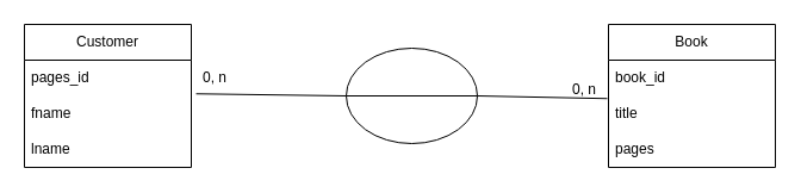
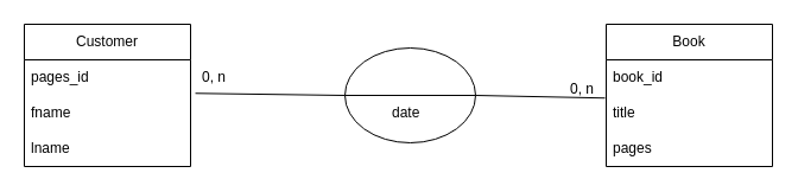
+ <mxCell id="12" value="date" style="text;strokeColor=none;fillColor=none;align=left;verticalAlign=middle;spacingLeft=4;spacingRight=4;overflow=hidden;points=[[0,0.5],[1,0.5]];portConstraint=eastwest;rotatable=0;whiteSpace=wrap;html=1;" vertex="1" parent="10"><mxGeometry x="34.375" y="40" width="48.125" height="30" as="geometry" /></mxCell>
